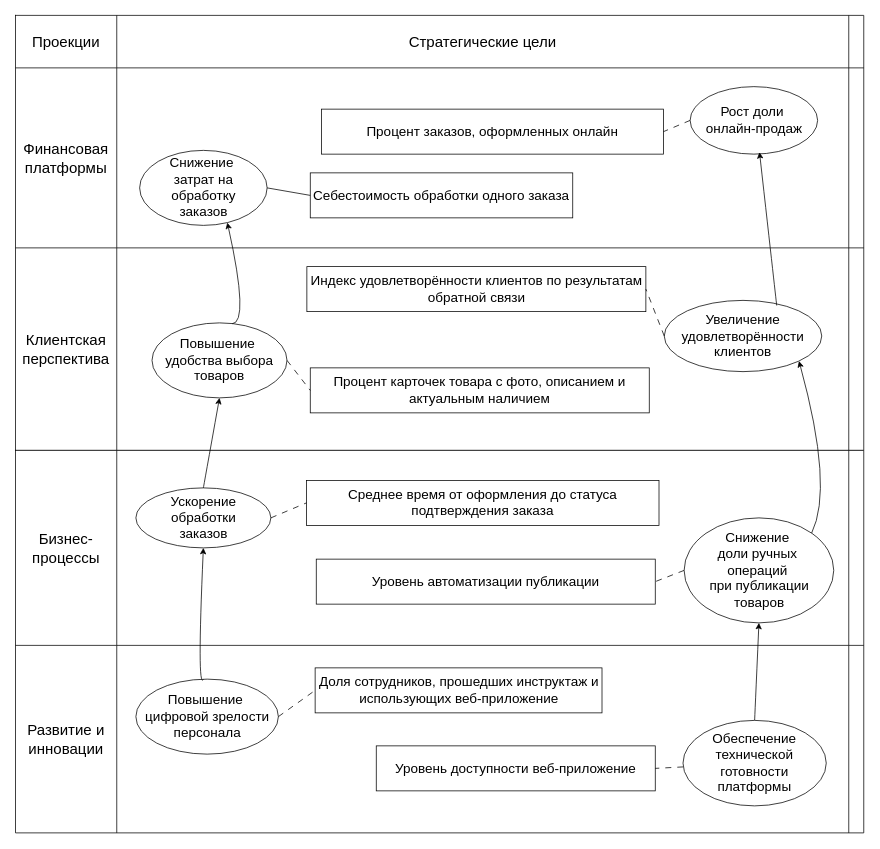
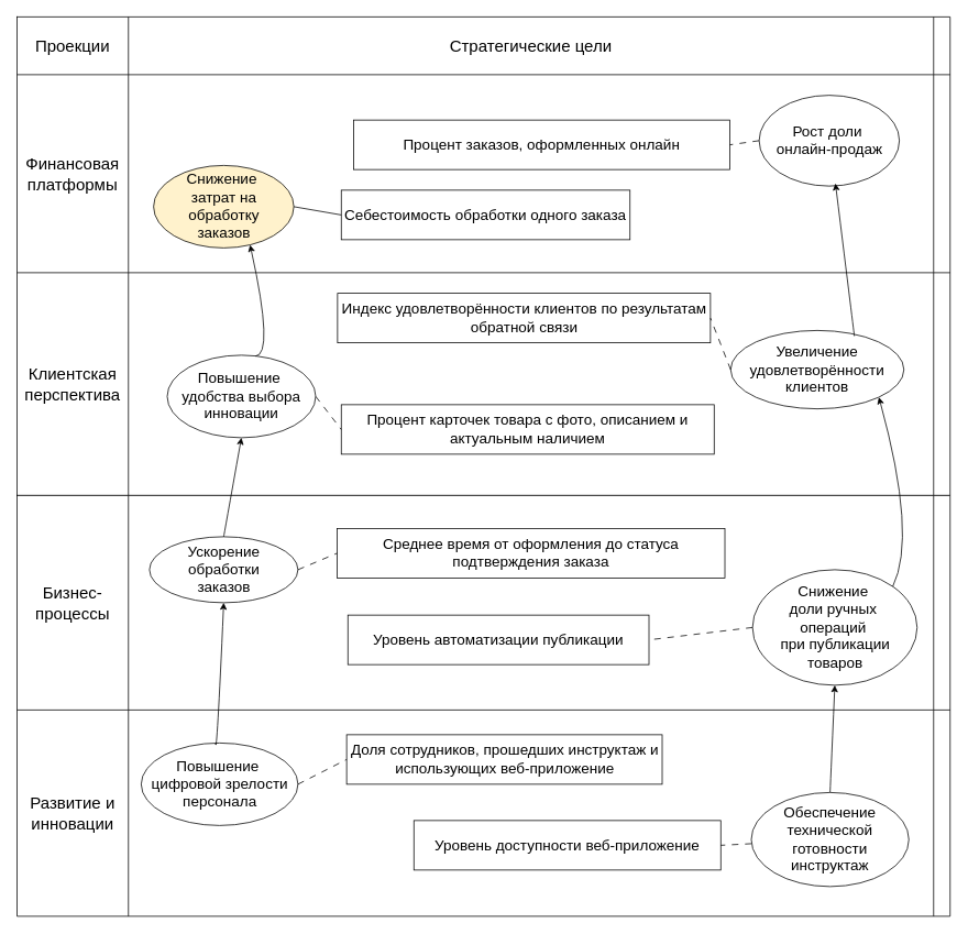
- <mxCell id="24" value="&lt;div&gt;&lt;font&gt;Рост доли&amp;nbsp;&lt;/font&gt;&lt;/div&gt;&lt;div&gt;&lt;font&gt;онлайн-продаж&lt;/font&gt;&lt;/div&gt;" style="ellipse;whiteSpace=wrap;html=1;align=center;fontSize=18;" parent="1" vertex="1"><mxGeometry x="919.5" y="115" width="170" height="90" as="geometry" /></mxCell>
+ <mxCell id="24" value="&lt;div&gt;&lt;font&gt;Рост доли&amp;nbsp;&lt;/font&gt;&lt;/div&gt;&lt;div&gt;&lt;font&gt;онлайн-продаж&lt;/font&gt;&lt;/div&gt;" style="ellipse;whiteSpace=wrap;html=1;align=center;fontSize=18;" parent="1" vertex="1"><mxGeometry x="919.5" y="115" width="170" height="110" as="geometry" /></mxCell>
- <mxCell id="34" value="&lt;font&gt;Снижение&amp;nbsp;&lt;/font&gt;&lt;div&gt;&lt;font&gt;затрат на обработку&lt;/font&gt;&lt;/div&gt;&lt;div&gt;&lt;font&gt;заказов&lt;/font&gt;&lt;/div&gt;" style="ellipse;whiteSpace=wrap;html=1;align=center;fontSize=18;" parent="1" vertex="1"><mxGeometry x="185.5" y="200" width="170" height="100" as="geometry" /></mxCell>
+ <mxCell id="34" value="&lt;font&gt;Снижение&amp;nbsp;&lt;/font&gt;&lt;div&gt;&lt;font&gt;затрат на обработку&lt;/font&gt;&lt;/div&gt;&lt;div&gt;&lt;font&gt;заказов&lt;/font&gt;&lt;/div&gt;" style="ellipse;whiteSpace=wrap;html=1;align=center;fontSize=18;fillColor=#fff2cc;" parent="1" vertex="1"><mxGeometry x="185.5" y="200" width="170" height="100" as="geometry" /></mxCell>
- <mxCell id="25" value="&lt;span&gt;Повышение&amp;nbsp;&lt;/span&gt;&lt;div&gt;&lt;span&gt;удобства выбора товаров&lt;/span&gt;&lt;/div&gt;" style="ellipse;whiteSpace=wrap;html=1;align=center;fontSize=18;" parent="1" vertex="1"><mxGeometry x="202" y="430" width="180" height="100" as="geometry" /></mxCell>
+ <mxCell id="25" value="&lt;span&gt;Повышение&amp;nbsp;&lt;/span&gt;&lt;div&gt;&lt;span&gt;удобства выбора инновации&lt;/span&gt;&lt;/div&gt;" style="ellipse;whiteSpace=wrap;html=1;align=center;fontSize=18;" parent="1" vertex="1"><mxGeometry x="202" y="430" width="180" height="100" as="geometry" /></mxCell>
- <mxCell id="46" value="&lt;span style=&quot;line-height: 140%;&quot;&gt;Уровень автоматизации публикации&lt;/span&gt;" style="rounded=0;whiteSpace=wrap;html=1;align=center;fontSize=18;" parent="1" vertex="1"><mxGeometry x="421" y="745" width="452" height="60" as="geometry" /></mxCell>
+ <mxCell id="46" value="&lt;span style=&quot;line-height: 140%;&quot;&gt;Уровень автоматизации публикации&lt;/span&gt;" style="rounded=0;whiteSpace=wrap;html=1;align=center;fontSize=18;" parent="1" vertex="1"><mxGeometry x="421" y="745" width="365" height="60" as="geometry" /></mxCell>
- <mxCell id="29" value="Повышение&amp;nbsp;&lt;div&gt;цифровой зрелости персонала&lt;/div&gt;" style="ellipse;whiteSpace=wrap;html=1;align=center;fontSize=18;" parent="1" vertex="1"><mxGeometry x="180.5" y="905" width="190" height="100" as="geometry" /></mxCell>
+ <mxCell id="29" value="Повышение&amp;nbsp;&lt;div&gt;цифровой зрелости персонала&lt;/div&gt;" style="ellipse;whiteSpace=wrap;html=1;align=center;fontSize=18;" parent="1" vertex="1"><mxGeometry x="170.5" y="900" width="190" height="100" as="geometry" /></mxCell>
- <mxCell id="53" value="&lt;div&gt;Обеспечение технической готовности платформы&lt;/div&gt;" style="ellipse;whiteSpace=wrap;html=1;align=center;fontSize=18;" parent="1" vertex="1"><mxGeometry x="910" y="960" width="191" height="114" as="geometry" /></mxCell>
+ <mxCell id="53" value="&lt;div&gt;Обеспечение технической готовности инструктаж&lt;/div&gt;" style="ellipse;whiteSpace=wrap;html=1;align=center;fontSize=18;" parent="1" vertex="1"><mxGeometry x="910" y="960" width="191" height="114" as="geometry" /></mxCell>
